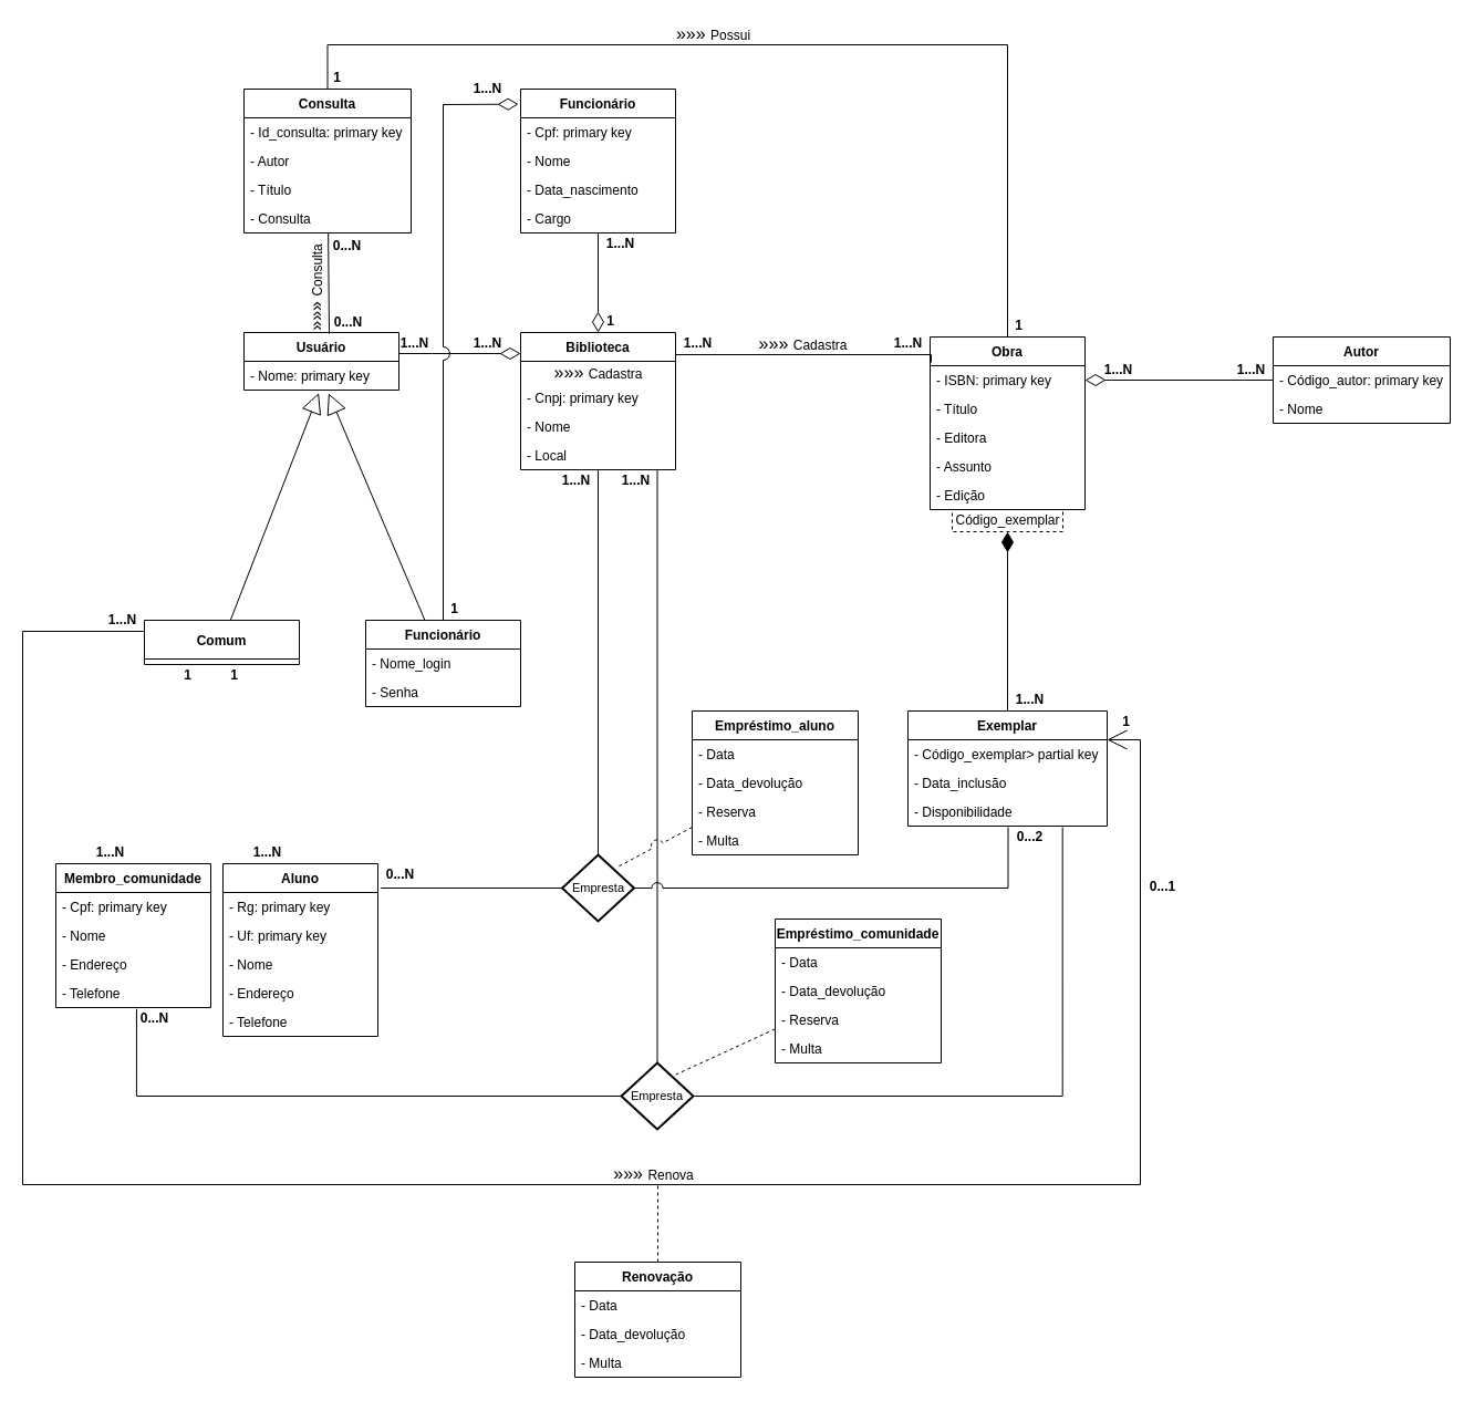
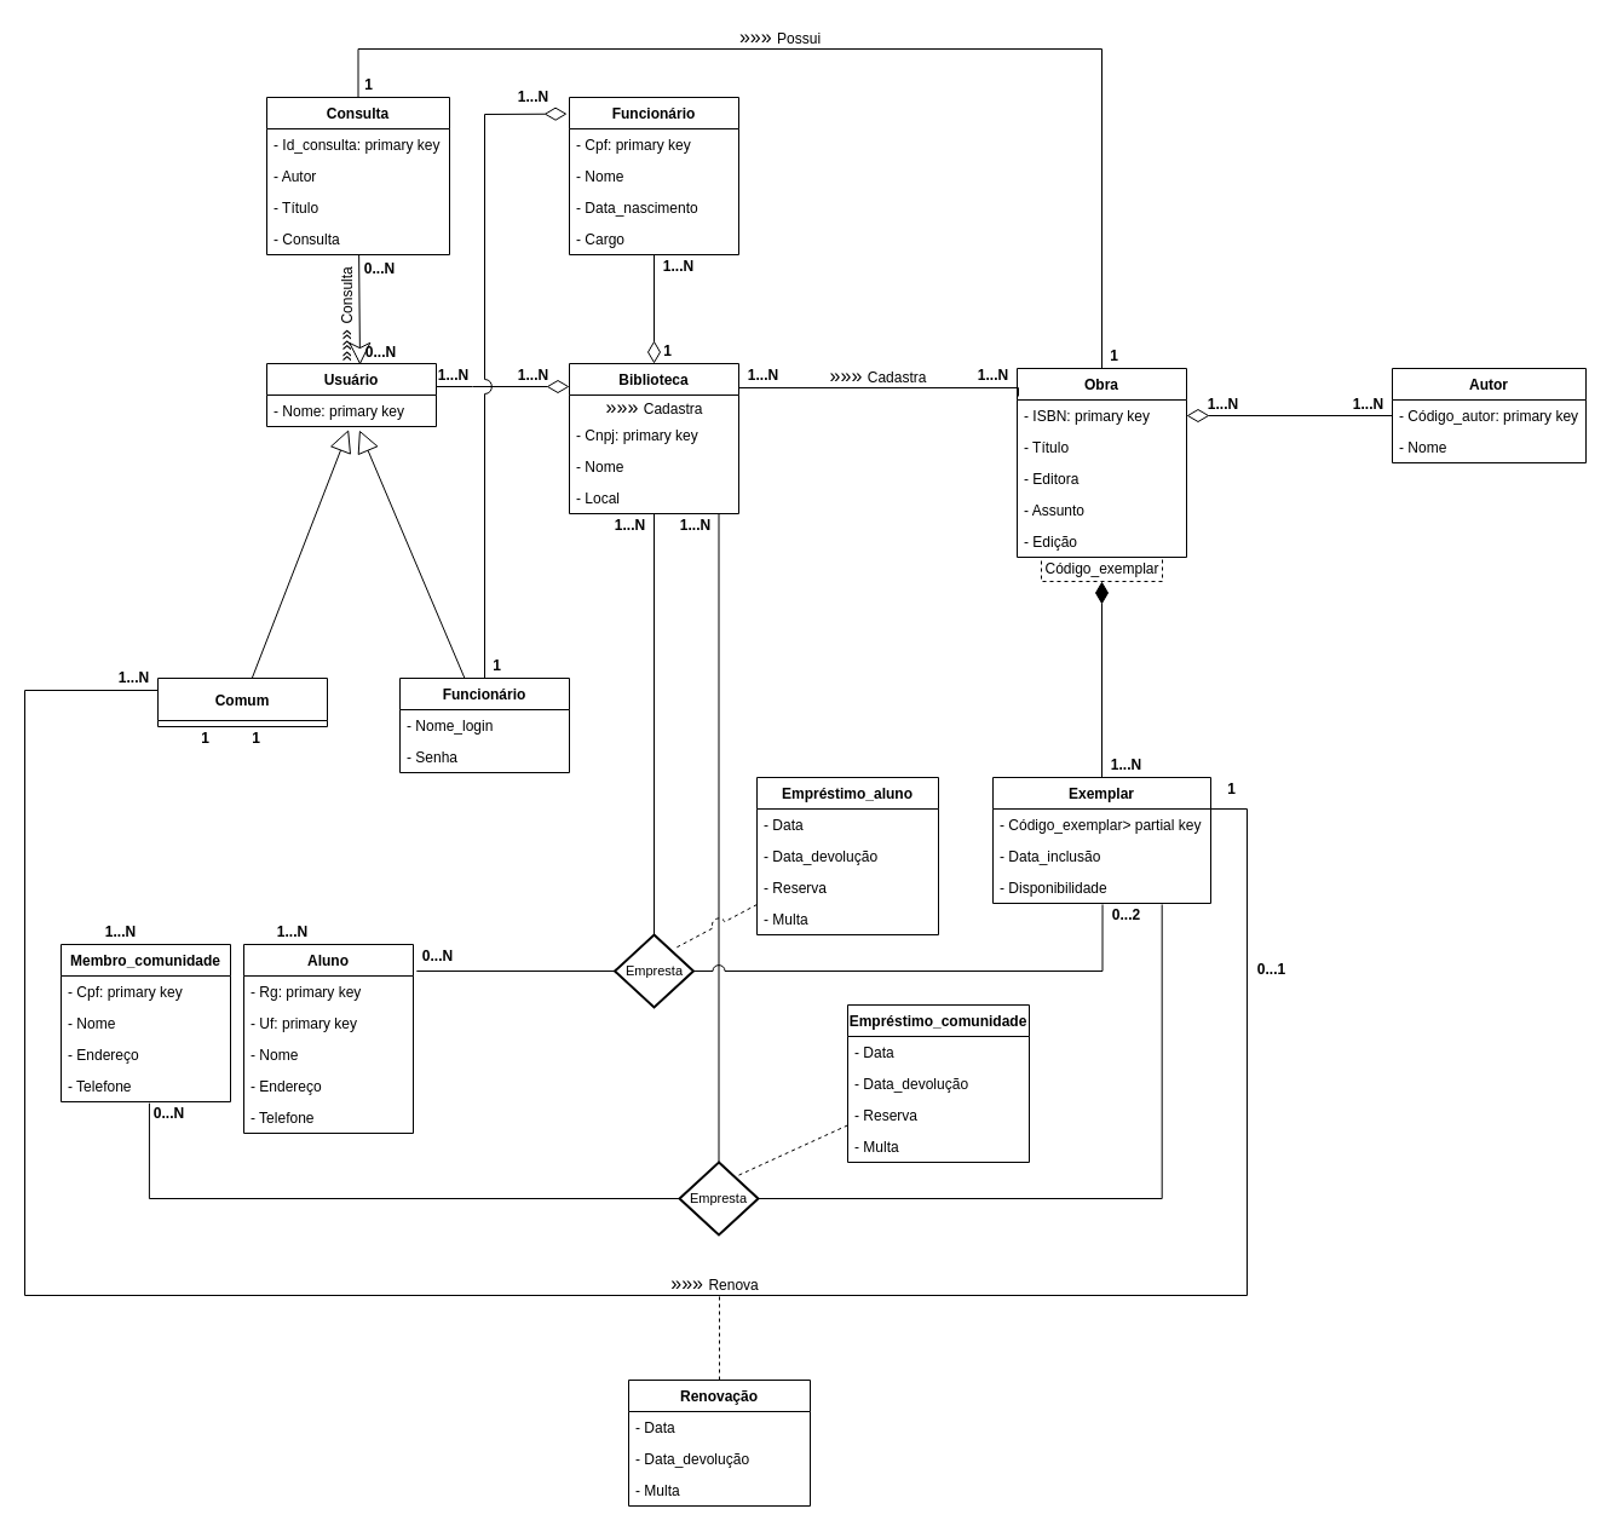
- <mxCell id="74" style="edgeStyle=none;rounded=0;jumpStyle=arc;jumpSize=10;orthogonalLoop=1;jettySize=auto;html=1;entryX=0.55;entryY=0.019;entryDx=0;entryDy=0;entryPerimeter=0;startArrow=none;startFill=0;startSize=16;endArrow=none;endFill=0;endSize=16;fontSize=11;" edge="1" parent="1" source="76" target="12"><mxGeometry relative="1" as="geometry" /></mxCell>
+ <mxCell id="74" style="edgeStyle=none;rounded=0;jumpStyle=arc;jumpSize=10;orthogonalLoop=1;jettySize=auto;html=1;entryX=0.55;entryY=0.019;entryDx=0;entryDy=0;entryPerimeter=0;startArrow=none;startFill=0;startSize=16;endArrow=classic;endFill=0;endSize=16;fontSize=11;" edge="1" parent="1" source="76" target="12"><mxGeometry relative="1" as="geometry" /></mxCell>
- <mxCell id="11" style="edgeStyle=none;rounded=0;jumpStyle=arc;jumpSize=12;orthogonalLoop=1;jettySize=auto;html=1;entryX=1;entryY=0.25;entryDx=0;entryDy=0;startArrow=none;startFill=0;startSize=16;endArrow=open;endFill=0;endSize=16;fontSize=11;exitX=0;exitY=0.25;exitDx=0;exitDy=0;" edge="1" parent="1" source="27" target="37"><mxGeometry relative="1" as="geometry"><Array as="points"><mxPoint x="20" y="570" /><mxPoint x="20" y="1070" /><mxPoint x="1030" y="1070" /><mxPoint x="1030" y="870" /><mxPoint x="1030" y="668" /></Array></mxGeometry></mxCell>
+ <mxCell id="11" style="edgeStyle=none;rounded=0;jumpStyle=arc;jumpSize=12;orthogonalLoop=1;jettySize=auto;html=1;entryX=1;entryY=0.25;entryDx=0;entryDy=0;startArrow=none;startFill=0;startSize=16;endArrow=none;endFill=0;endSize=16;fontSize=11;exitX=0;exitY=0.25;exitDx=0;exitDy=0;" edge="1" parent="1" source="27" target="37"><mxGeometry relative="1" as="geometry"><Array as="points"><mxPoint x="20" y="570" /><mxPoint x="20" y="1070" /><mxPoint x="1030" y="1070" /><mxPoint x="1030" y="870" /><mxPoint x="1030" y="668" /></Array></mxGeometry></mxCell>
